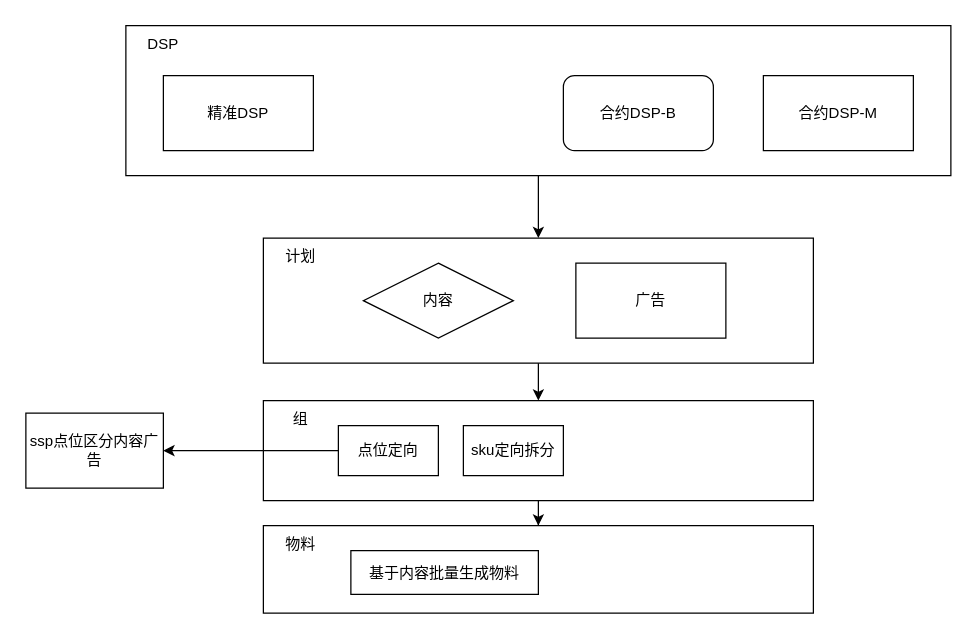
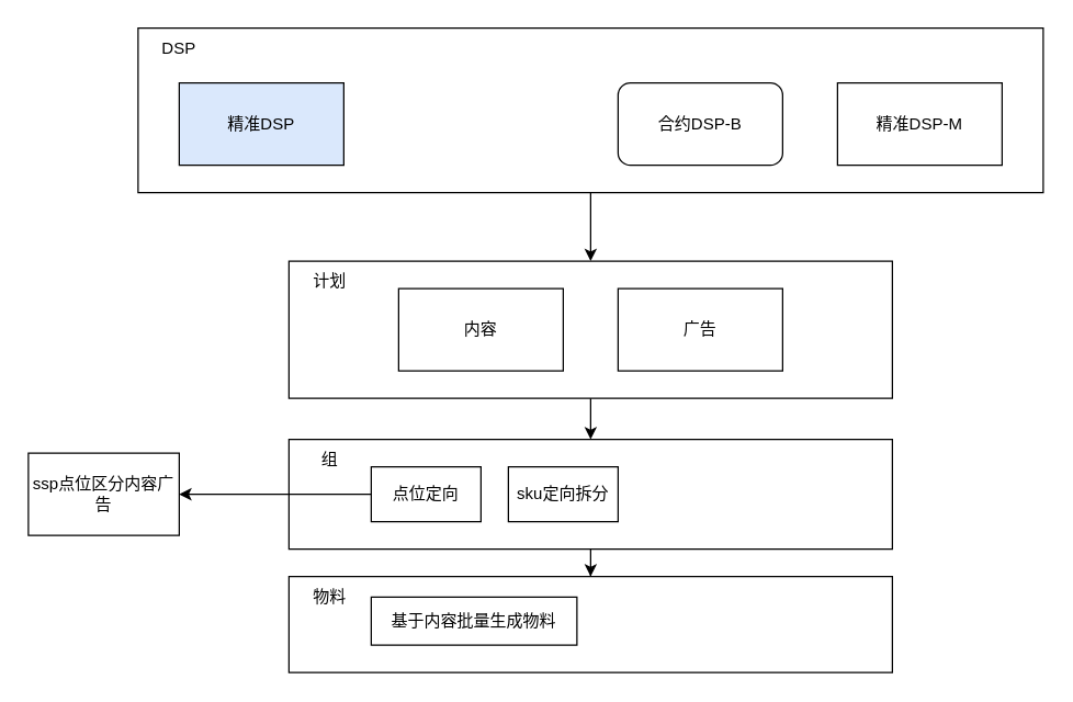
- <mxCell id="2" value="精准DSP" style="rounded=0;whiteSpace=wrap;html=1;" vertex="1" parent="1"><mxGeometry x="130" y="60" width="120" height="60" as="geometry" /></mxCell>
+ <mxCell id="2" value="精准DSP" style="rounded=0;whiteSpace=wrap;html=1;fillColor=#dae8fc;" vertex="1" parent="1"><mxGeometry x="130" y="60" width="120" height="60" as="geometry" /></mxCell>
- <mxCell id="3" value="合约DSP-M" style="rounded=0;whiteSpace=wrap;html=1;" vertex="1" parent="1"><mxGeometry x="610" y="60" width="120" height="60" as="geometry" /></mxCell>
+ <mxCell id="3" value="精准DSP-M" style="rounded=0;whiteSpace=wrap;html=1;" vertex="1" parent="1"><mxGeometry x="610" y="60" width="120" height="60" as="geometry" /></mxCell>
- <mxCell id="10" value="内容" style="rhombus;whiteSpace=wrap;html=1;" vertex="1" parent="1"><mxGeometry x="290" y="210" width="120" height="60" as="geometry" /></mxCell>
+ <mxCell id="10" value="内容" style="rounded=0;whiteSpace=wrap;html=1;" vertex="1" parent="1"><mxGeometry x="290" y="210" width="120" height="60" as="geometry" /></mxCell>
- <mxCell id="11" value="广告" style="rounded=0;whiteSpace=wrap;html=1;" vertex="1" parent="1"><mxGeometry x="460" y="210" width="120" height="60" as="geometry" /></mxCell>
+ <mxCell id="11" value="广告" style="rounded=0;whiteSpace=wrap;html=1;" vertex="1" parent="1"><mxGeometry x="450" y="210" width="120" height="60" as="geometry" /></mxCell>
- <mxCell id="22" value="基于内容批量生成物料" style="rounded=0;whiteSpace=wrap;html=1;" vertex="1" parent="1"><mxGeometry x="280" y="440" width="150" height="35" as="geometry" /></mxCell>
+ <mxCell id="22" value="基于内容批量生成物料" style="rounded=0;whiteSpace=wrap;html=1;" vertex="1" parent="1"><mxGeometry x="270" y="435" width="150" height="35" as="geometry" /></mxCell>
